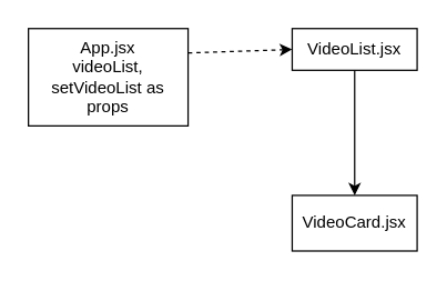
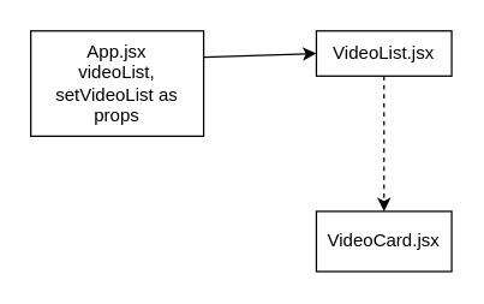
- <mxCell id="6" value="" style="endArrow=classic;html=1;entryX=0;entryY=0.5;entryDx=0;entryDy=0;exitX=1;exitY=0.25;exitDx=0;exitDy=0;dashed=1;" edge="1" parent="1" source="2" target="3"><mxGeometry width="50" height="50" relative="1" as="geometry"><mxPoint x="250" y="250" as="sourcePoint" /><mxPoint x="300" y="200" as="targetPoint" /></mxGeometry></mxCell>
+ <mxCell id="6" value="" style="endArrow=classic;html=1;entryX=0;entryY=0.5;entryDx=0;entryDy=0;exitX=1;exitY=0.25;exitDx=0;exitDy=0;" edge="1" parent="1" source="2" target="3"><mxGeometry width="50" height="50" relative="1" as="geometry"><mxPoint x="250" y="250" as="sourcePoint" /><mxPoint x="300" y="200" as="targetPoint" /></mxGeometry></mxCell>
- <mxCell id="5" value="" style="endArrow=classic;html=1;exitX=0.5;exitY=1;exitDx=0;exitDy=0;entryX=0.5;entryY=0;entryDx=0;entryDy=0;" edge="1" parent="1" source="3" target="4"><mxGeometry width="50" height="50" relative="1" as="geometry"><mxPoint x="250" y="250" as="sourcePoint" /><mxPoint x="300" y="200" as="targetPoint" /></mxGeometry></mxCell>
+ <mxCell id="5" value="" style="endArrow=classic;html=1;exitX=0.5;exitY=1;exitDx=0;exitDy=0;entryX=0.5;entryY=0;entryDx=0;entryDy=0;dashed=1;" edge="1" parent="1" source="3" target="4"><mxGeometry width="50" height="50" relative="1" as="geometry"><mxPoint x="250" y="250" as="sourcePoint" /><mxPoint x="300" y="200" as="targetPoint" /></mxGeometry></mxCell>
